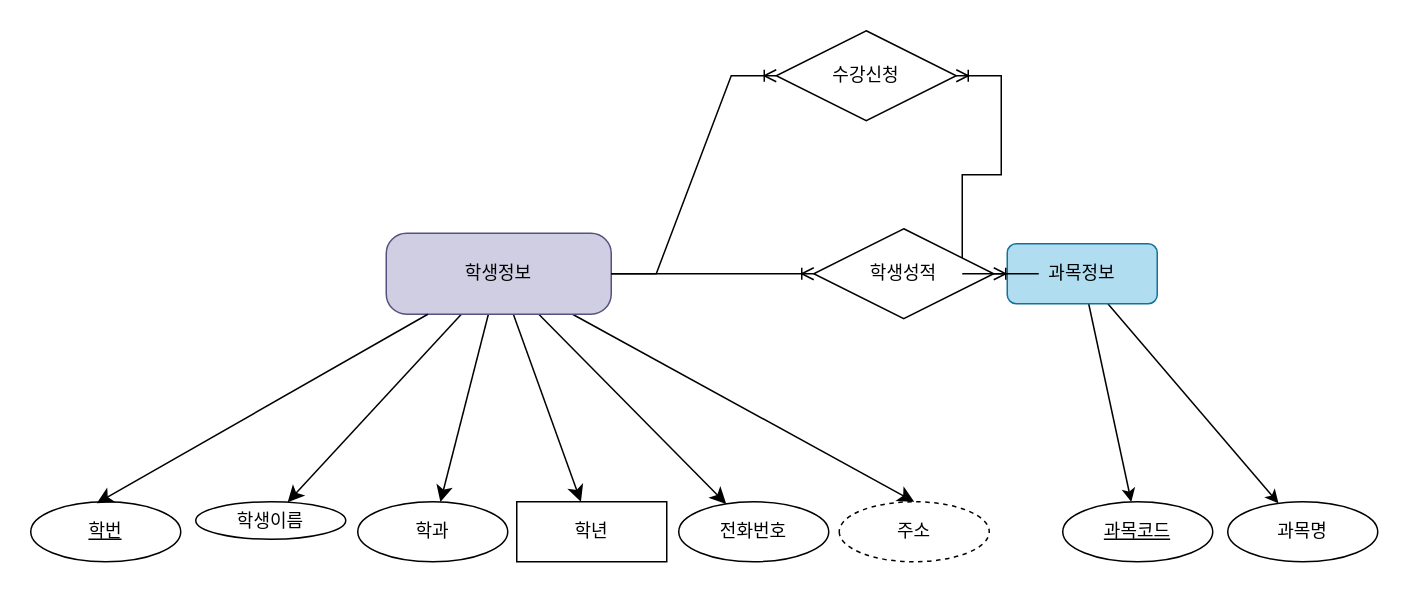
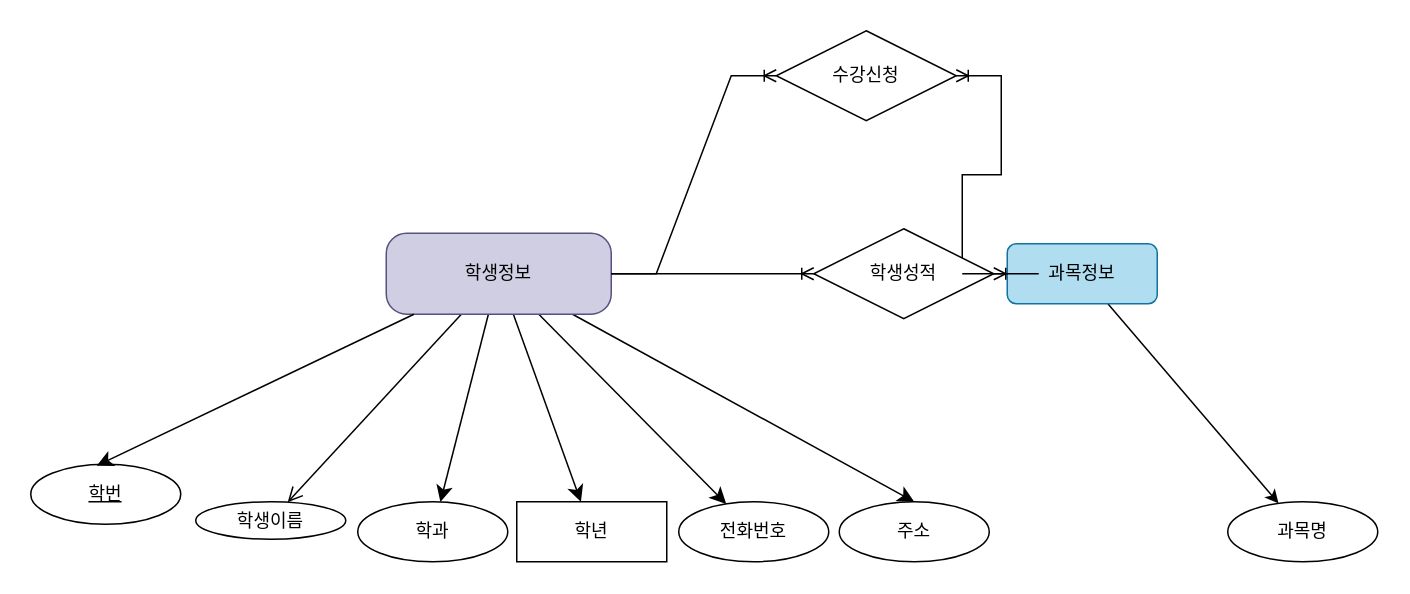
- <mxCell id="15" style="rounded=0;orthogonalLoop=1;jettySize=auto;html=1;" edge="1" parent="1" source="17" target="19"><mxGeometry relative="1" as="geometry" /></mxCell>
- <mxCell id="8" style="edgeStyle=none;curved=1;rounded=0;orthogonalLoop=1;jettySize=auto;html=1;fontSize=12;startSize=8;endSize=8;labelBackgroundColor=none;fontColor=default;" parent="1" source="13" target="3" edge="1"><mxGeometry relative="1" as="geometry" /></mxCell>
+ <mxCell id="8" style="edgeStyle=none;curved=1;rounded=0;orthogonalLoop=1;jettySize=auto;html=1;fontSize=12;startSize=8;endSize=8;labelBackgroundColor=none;fontColor=default;endArrow=open;" parent="1" source="13" target="3" edge="1"><mxGeometry relative="1" as="geometry" /></mxCell>
- <mxCell id="2" value="학번" style="ellipse;whiteSpace=wrap;html=1;align=center;fontStyle=4;flipH=1;labelBackgroundColor=none;" parent="1" vertex="1"><mxGeometry x="20" y="334" width="100" height="40" as="geometry" /></mxCell>
+ <mxCell id="2" value="학번" style="ellipse;whiteSpace=wrap;html=1;align=center;fontStyle=4;flipH=1;labelBackgroundColor=none;" parent="1" vertex="1"><mxGeometry x="20" y="309" width="100" height="40" as="geometry" /></mxCell>
- <mxCell id="7" value="주소" style="ellipse;whiteSpace=wrap;html=1;align=center;flipH=1;labelBackgroundColor=none;dashed=1;" parent="1" vertex="1"><mxGeometry x="559" y="334" width="100" height="40" as="geometry" /></mxCell>
+ <mxCell id="7" value="주소" style="ellipse;whiteSpace=wrap;html=1;align=center;flipH=1;labelBackgroundColor=none;" parent="1" vertex="1"><mxGeometry x="559" y="334" width="100" height="40" as="geometry" /></mxCell>
- <mxCell id="19" value="과목코드" style="ellipse;whiteSpace=wrap;html=1;align=center;fontStyle=4;" vertex="1" parent="1"><mxGeometry x="708" y="334" width="100" height="40" as="geometry" /></mxCell>
